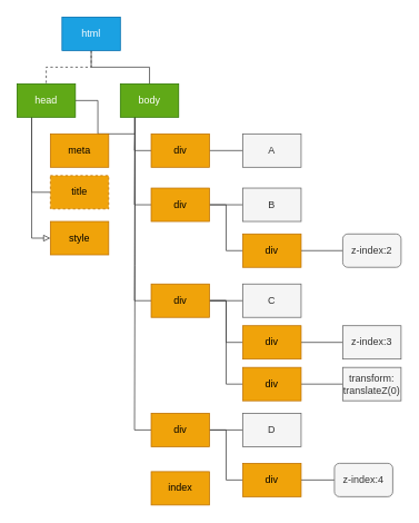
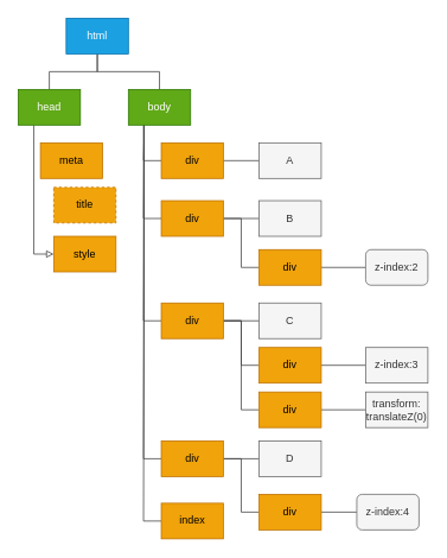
- <mxCell id="2" style="edgeStyle=orthogonalEdgeStyle;rounded=0;orthogonalLoop=1;jettySize=auto;html=1;exitX=0.5;exitY=1;exitDx=0;exitDy=0;endArrow=none;endFill=0;strokeColor=#424242;dashed=1;" parent="1" source="4" target="13" edge="1"><mxGeometry relative="1" as="geometry" /></mxCell>
+ <mxCell id="2" style="edgeStyle=orthogonalEdgeStyle;rounded=0;orthogonalLoop=1;jettySize=auto;html=1;exitX=0.5;exitY=1;exitDx=0;exitDy=0;endArrow=none;endFill=0;strokeColor=#424242;" parent="1" source="4" target="13" edge="1"><mxGeometry relative="1" as="geometry" /></mxCell>
- <mxCell id="9" style="edgeStyle=orthogonalEdgeStyle;rounded=0;orthogonalLoop=1;jettySize=auto;html=1;exitX=0.25;exitY=1;exitDx=0;exitDy=0;endArrow=none;endFill=0;strokeColor=#424242;" parent="1" source="10" target="13" edge="1"><mxGeometry relative="1" as="geometry" /></mxCell>
+ <mxCell id="9" style="edgeStyle=orthogonalEdgeStyle;rounded=0;orthogonalLoop=1;jettySize=auto;html=1;exitX=0.25;exitY=1;exitDx=0;exitDy=0;entryX=0;entryY=0.5;entryDx=0;entryDy=0;endArrow=none;endFill=0;strokeColor=#424242;" parent="1" source="10" target="29" edge="1"><mxGeometry relative="1" as="geometry" /></mxCell>
- <mxCell id="14" value="meta" style="rounded=0;whiteSpace=wrap;html=1;fillColor=#f0a30a;strokeColor=#BD7000;fontColor=#000000;" parent="1" vertex="1"><mxGeometry x="60" y="160" width="70" height="40" as="geometry" /></mxCell>
+ <mxCell id="14" value="meta" style="rounded=0;whiteSpace=wrap;html=1;fillColor=#f0a30a;strokeColor=#BD7000;fontColor=#000000;" parent="1" vertex="1"><mxGeometry x="45" y="160" width="70" height="40" as="geometry" /></mxCell>
- <mxCell id="11" style="edgeStyle=orthogonalEdgeStyle;rounded=0;orthogonalLoop=1;jettySize=auto;html=1;exitX=0.25;exitY=1;exitDx=0;exitDy=0;entryX=0;entryY=0.5;entryDx=0;entryDy=0;endArrow=none;endFill=0;strokeColor=#424242;" parent="1" source="13" target="15" edge="1"><mxGeometry relative="1" as="geometry" /></mxCell>
